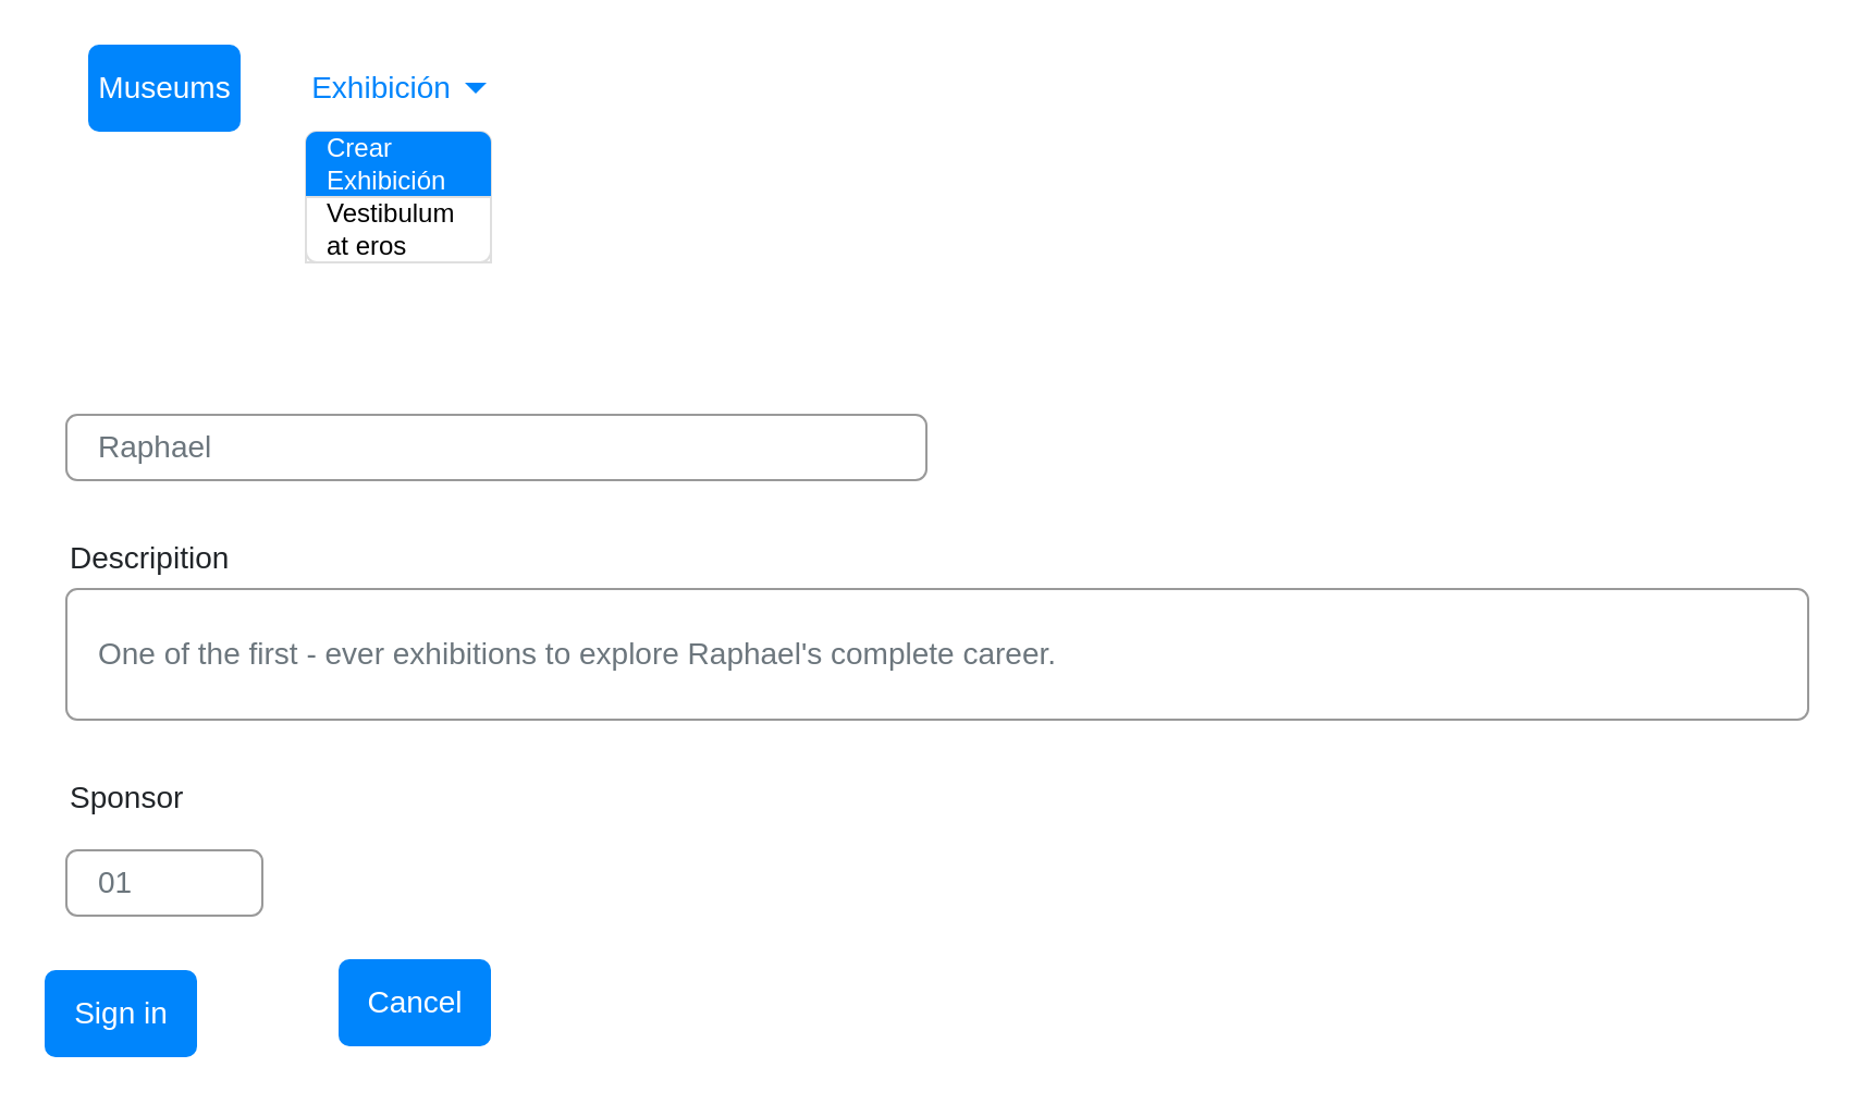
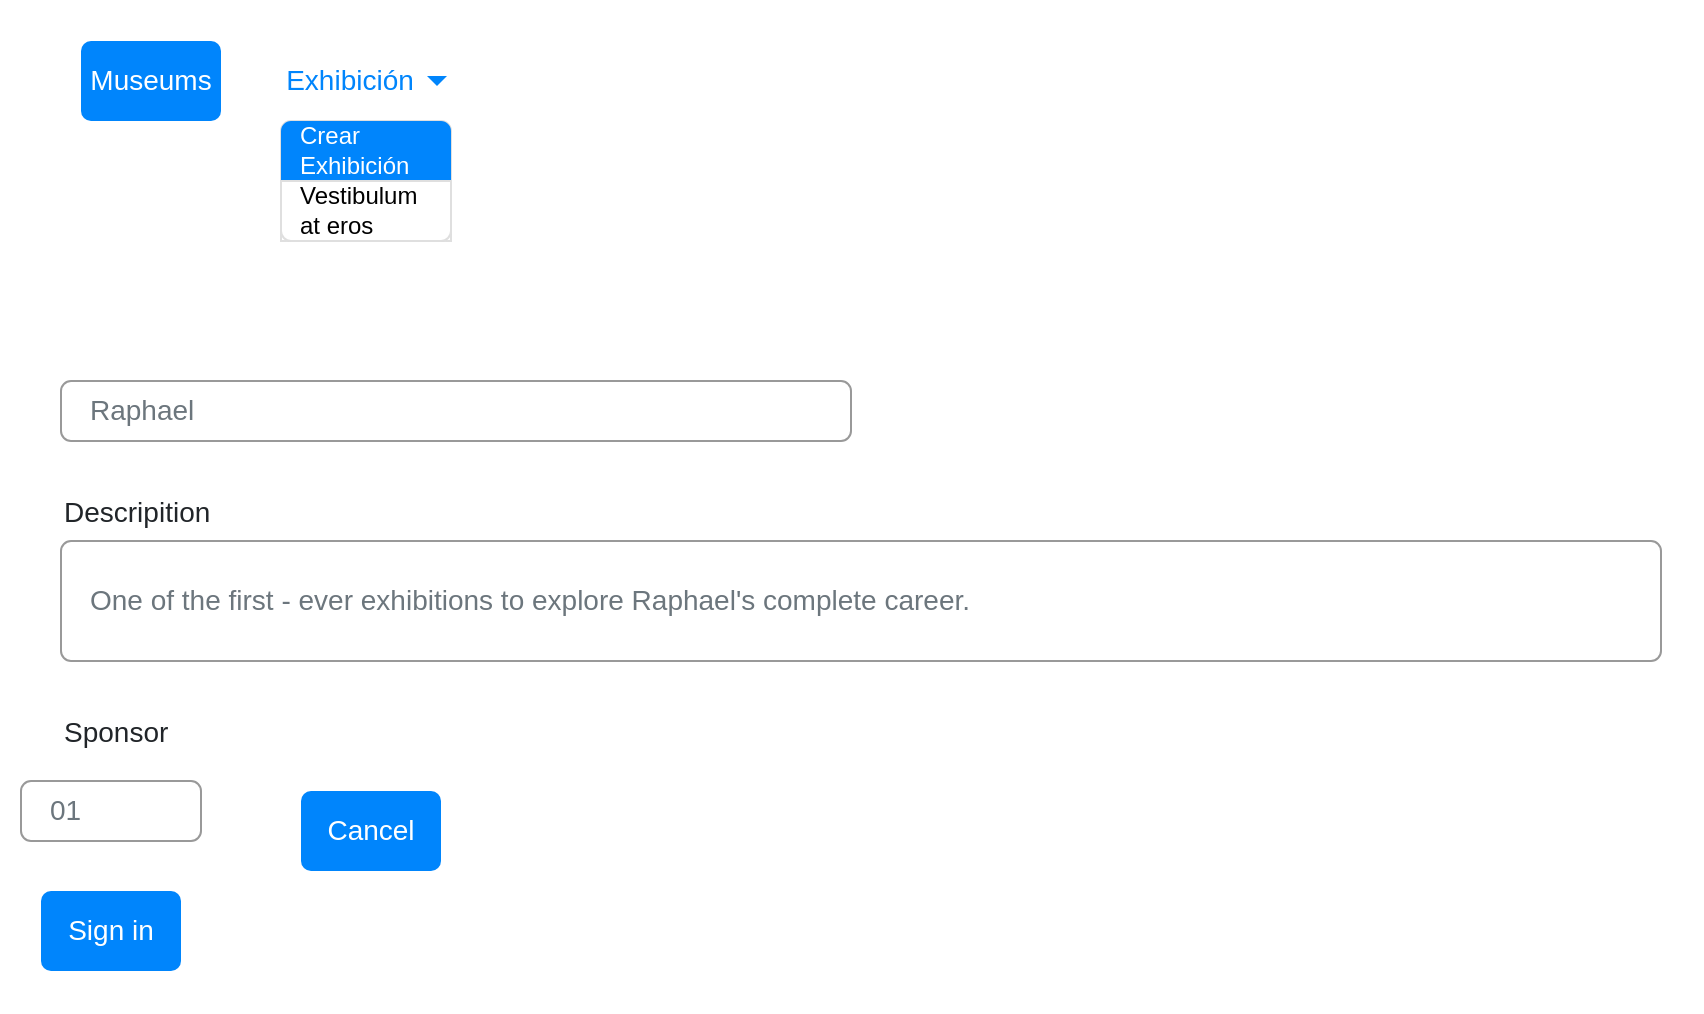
- <mxCell id="9" value="01&lt;span style=&quot;white-space: pre&quot;&gt; &lt;/span&gt;" style="html=1;shadow=0;dashed=0;shape=mxgraph.bootstrap.rrect;rSize=5;fillColor=none;strokeColor=#999999;align=left;spacing=15;fontSize=14;fontColor=#6C767D;" vertex="1" parent="1"><mxGeometry x="30" y="390" width="90" height="30" as="geometry" /></mxCell>
+ <mxCell id="9" value="01&lt;span style=&quot;white-space: pre&quot;&gt; &lt;/span&gt;" style="html=1;shadow=0;dashed=0;shape=mxgraph.bootstrap.rrect;rSize=5;fillColor=none;strokeColor=#999999;align=left;spacing=15;fontSize=14;fontColor=#6C767D;" vertex="1" parent="1"><mxGeometry x="10" y="390" width="90" height="30" as="geometry" /></mxCell>
- <mxCell id="15" value="Cancel" style="html=1;shadow=0;dashed=0;shape=mxgraph.bootstrap.rrect;rSize=5;fillColor=#0085FC;strokeColor=none;align=center;fontSize=14;fontColor=#FFFFFF;" vertex="1" parent="1"><mxGeometry x="155" y="440" width="70" height="40" as="geometry" /></mxCell>
+ <mxCell id="15" value="Cancel" style="html=1;shadow=0;dashed=0;shape=mxgraph.bootstrap.rrect;rSize=5;fillColor=#0085FC;strokeColor=none;align=center;fontSize=14;fontColor=#FFFFFF;" vertex="1" parent="1"><mxGeometry x="150" y="395" width="70" height="40" as="geometry" /></mxCell>
